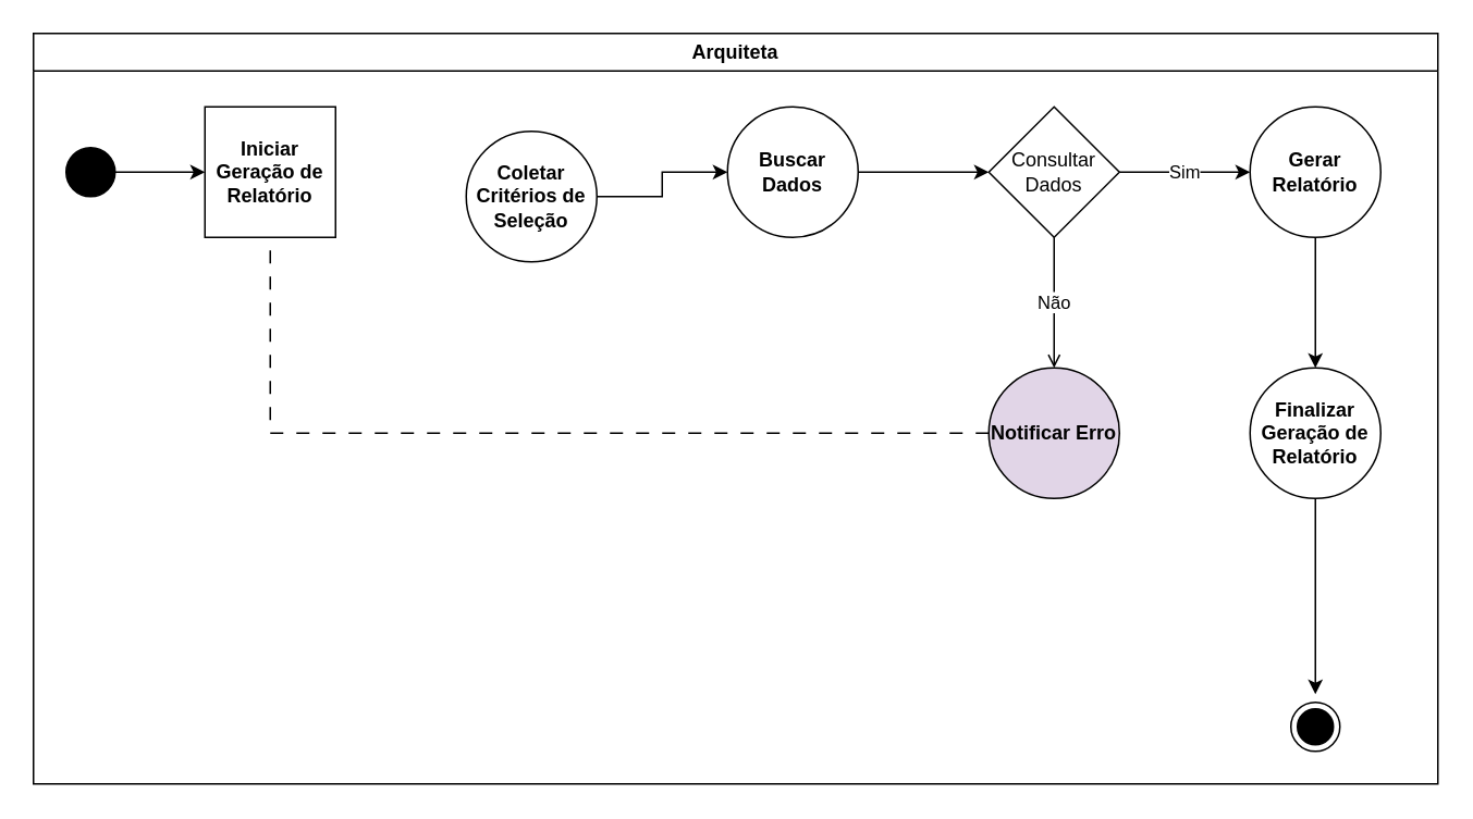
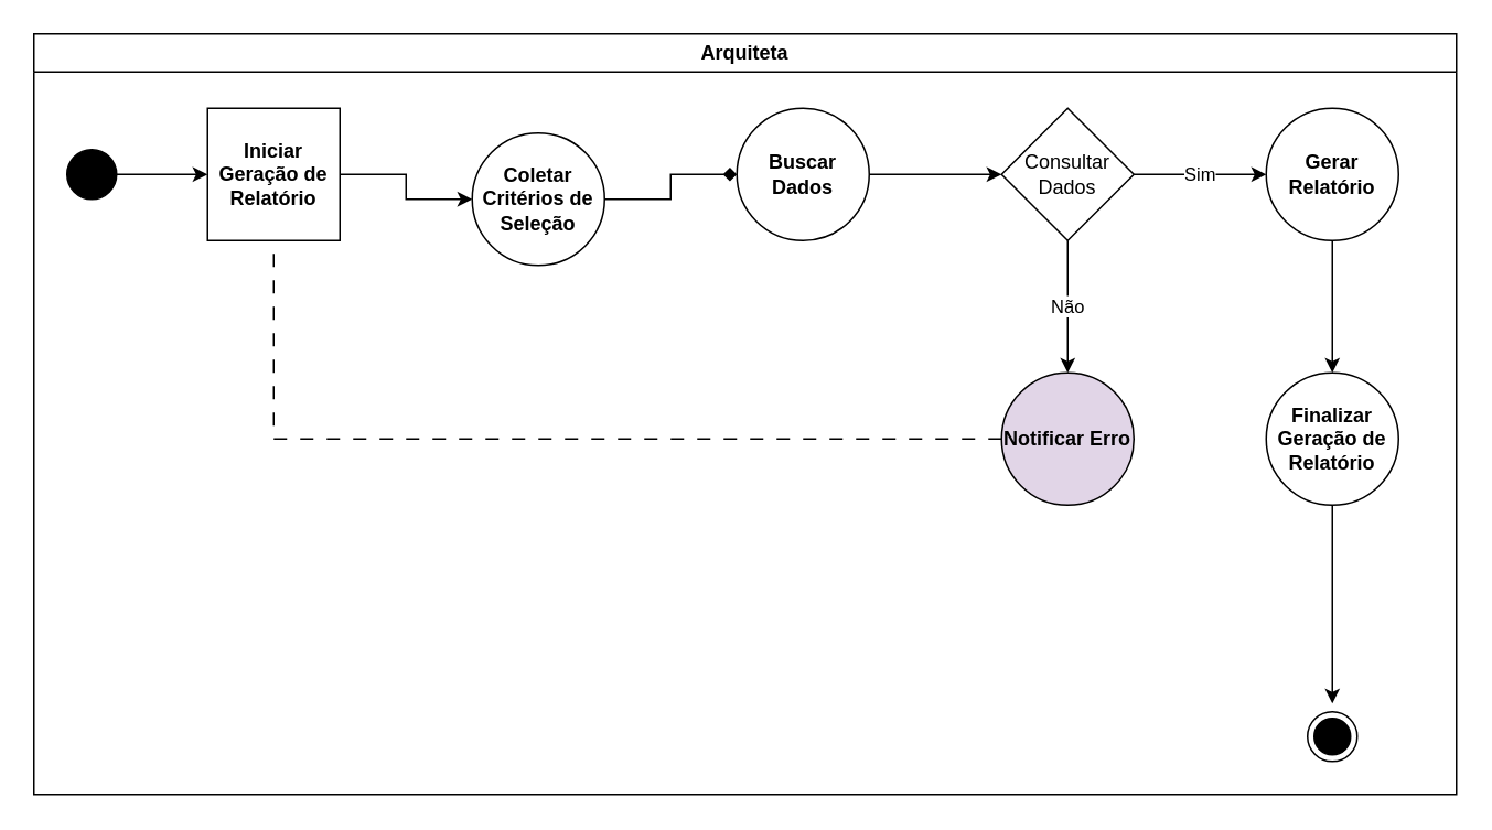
- <mxCell id="7" value="" style="edgeStyle=orthogonalEdgeStyle;rounded=0;orthogonalLoop=1;jettySize=auto;html=1;" parent="2" source="8" target="10" edge="1"><mxGeometry relative="1" as="geometry" /></mxCell>
+ <mxCell id="7" value="" style="edgeStyle=orthogonalEdgeStyle;rounded=0;orthogonalLoop=1;jettySize=auto;html=1;endArrow=diamond;" parent="2" source="8" target="10" edge="1"><mxGeometry relative="1" as="geometry" /></mxCell>
+ <mxCell id="5" value="" style="edgeStyle=orthogonalEdgeStyle;rounded=0;orthogonalLoop=1;jettySize=auto;html=1;" parent="2" source="6" target="8" edge="1"><mxGeometry relative="1" as="geometry" /></mxCell>
- <mxCell id="12" value="Não" style="edgeStyle=orthogonalEdgeStyle;rounded=0;orthogonalLoop=1;jettySize=auto;html=1;endArrow=open;" parent="2" source="13" target="17" edge="1"><mxGeometry relative="1" as="geometry" /></mxCell>
+ <mxCell id="12" value="Não" style="edgeStyle=orthogonalEdgeStyle;rounded=0;orthogonalLoop=1;jettySize=auto;html=1;" parent="2" source="13" target="17" edge="1"><mxGeometry relative="1" as="geometry" /></mxCell>
